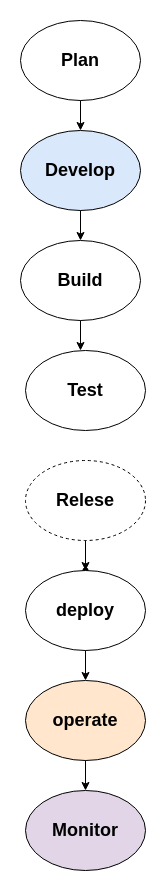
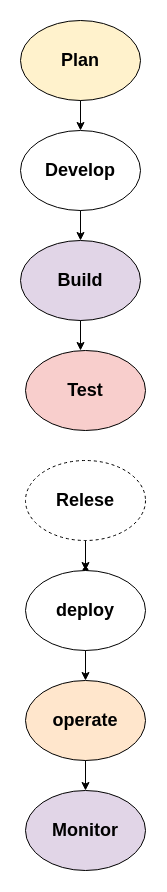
- <mxCell id="2" value="&lt;h2&gt;Plan&lt;/h2&gt;" style="ellipse;whiteSpace=wrap;html=1;" parent="1" vertex="1"><mxGeometry x="20" y="20" width="120" height="80" as="geometry" /></mxCell>
+ <mxCell id="2" value="&lt;h2&gt;Plan&lt;/h2&gt;" style="ellipse;whiteSpace=wrap;html=1;fillColor=#fff2cc;" parent="1" vertex="1"><mxGeometry x="20" y="20" width="120" height="80" as="geometry" /></mxCell>
- <mxCell id="3" value="&lt;h2&gt;Develop&lt;/h2&gt;" style="ellipse;whiteSpace=wrap;html=1;fillColor=#dae8fc;" parent="1" vertex="1"><mxGeometry x="20" y="130" width="120" height="80" as="geometry" /></mxCell>
+ <mxCell id="3" value="&lt;h2&gt;Develop&lt;/h2&gt;" style="ellipse;whiteSpace=wrap;html=1;" parent="1" vertex="1"><mxGeometry x="20" y="130" width="120" height="80" as="geometry" /></mxCell>
- <mxCell id="5" value="&lt;h2&gt;Build&lt;/h2&gt;" style="ellipse;whiteSpace=wrap;html=1;" parent="1" vertex="1"><mxGeometry x="20" y="240" width="120" height="80" as="geometry" /></mxCell>
+ <mxCell id="5" value="&lt;h2&gt;Build&lt;/h2&gt;" style="ellipse;whiteSpace=wrap;html=1;fillColor=#e1d5e7;" parent="1" vertex="1"><mxGeometry x="20" y="240" width="120" height="80" as="geometry" /></mxCell>
- <mxCell id="7" value="&lt;h2&gt;Test&lt;/h2&gt;" style="ellipse;whiteSpace=wrap;html=1;" parent="1" vertex="1"><mxGeometry x="25" y="350" width="120" height="80" as="geometry" /></mxCell>
+ <mxCell id="7" value="&lt;h2&gt;Test&lt;/h2&gt;" style="ellipse;whiteSpace=wrap;html=1;fillColor=#f8cecc;" parent="1" vertex="1"><mxGeometry x="25" y="350" width="120" height="80" as="geometry" /></mxCell>
